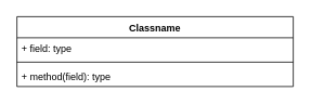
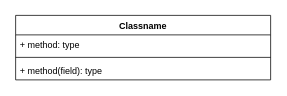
- <mxCell id="3" value="+ field: type" style="text;strokeColor=none;fillColor=none;align=left;verticalAlign=top;spacingLeft=4;spacingRight=4;overflow=hidden;rotatable=0;points=[[0,0.5],[1,0.5]];portConstraint=eastwest;" vertex="1" parent="2"><mxGeometry y="26" width="340" height="26" as="geometry" /></mxCell>
+ <mxCell id="3" value="+ method: type" style="text;strokeColor=none;fillColor=none;align=left;verticalAlign=top;spacingLeft=4;spacingRight=4;overflow=hidden;rotatable=0;points=[[0,0.5],[1,0.5]];portConstraint=eastwest;" vertex="1" parent="2"><mxGeometry y="26" width="340" height="26" as="geometry" /></mxCell>
